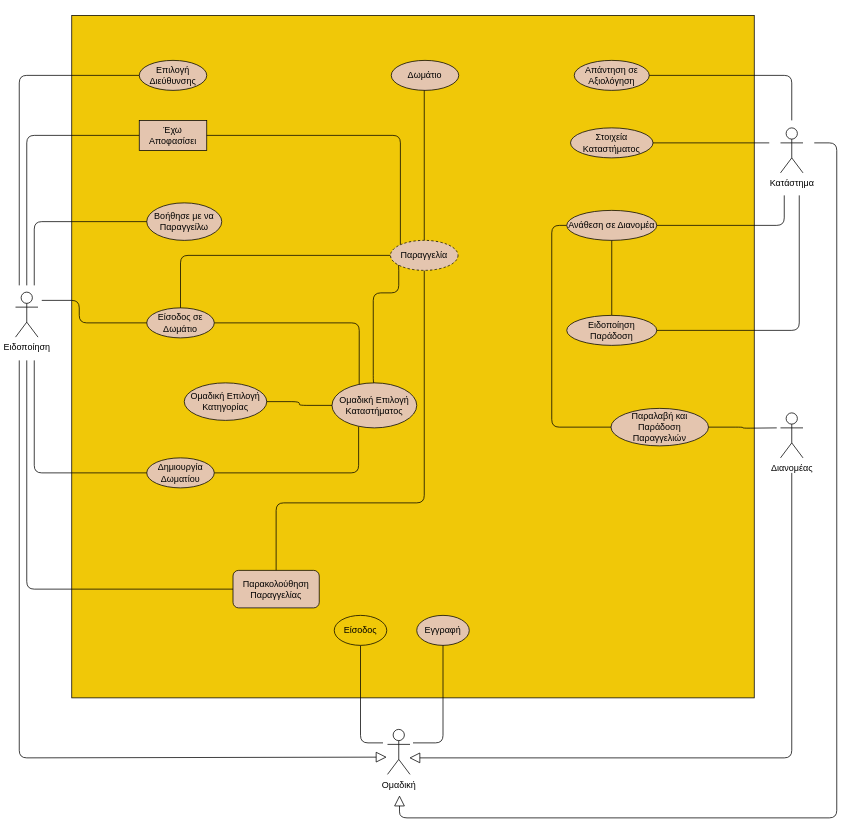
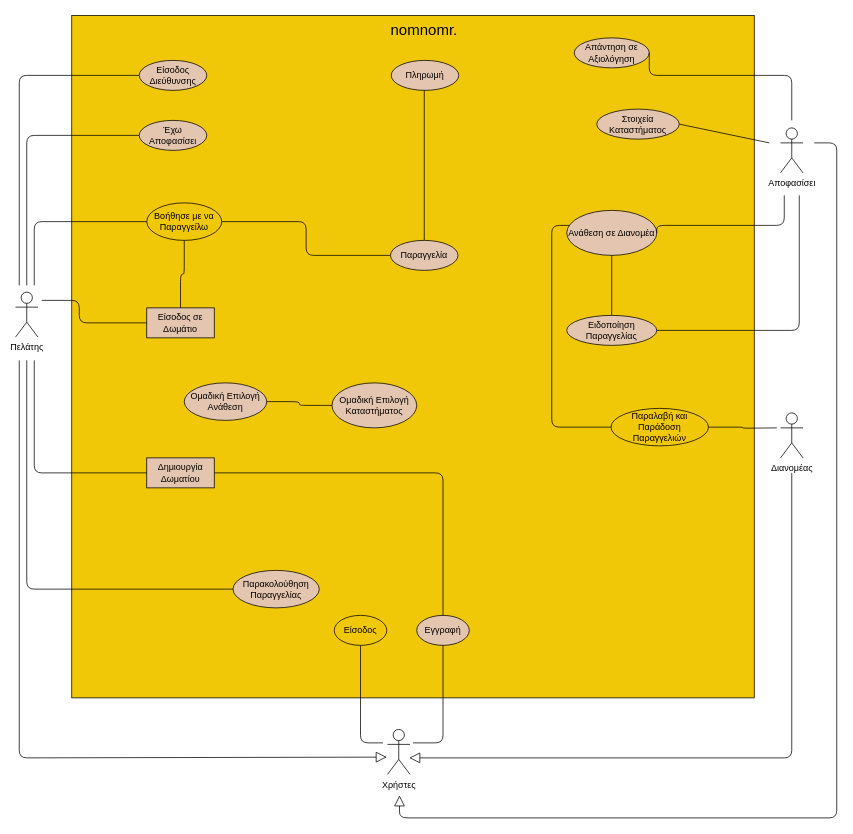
+ <mxCell id="3" value="&lt;font style=&quot;font-size: 20px;&quot;&gt;nomnomr.&lt;/font&gt;" style="text;html=1;strokeColor=none;fillColor=none;align=center;verticalAlign=middle;whiteSpace=wrap;rounded=0;fontFamily=Helvetica;fontSize=20;" parent="1" vertex="1"><mxGeometry x="525" y="24" width="80" height="30" as="geometry" /></mxCell>
- <mxCell id="4" value="Επιλογή Διεύθυνσης" style="ellipse;whiteSpace=wrap;html=1;fillColor=#E4C5AF;fontFamily=Helvetica;" parent="1" vertex="1"><mxGeometry x="185" y="80" width="90" height="40" as="geometry" /></mxCell>
+ <mxCell id="4" value="Είσοδος Διεύθυνσης" style="ellipse;whiteSpace=wrap;html=1;fillColor=#E4C5AF;fontFamily=Helvetica;" parent="1" vertex="1"><mxGeometry x="185" y="80" width="90" height="40" as="geometry" /></mxCell>
- <mxCell id="25" value="Δωμάτιο" style="ellipse;whiteSpace=wrap;html=1;fillColor=#E4C5AF;fontFamily=Helvetica;" parent="1" vertex="1"><mxGeometry x="521" y="80" width="90" height="40" as="geometry" /></mxCell>
+ <mxCell id="25" value="Πληρωμή" style="ellipse;whiteSpace=wrap;html=1;fillColor=#E4C5AF;fontFamily=Helvetica;" parent="1" vertex="1"><mxGeometry x="521" y="80" width="90" height="40" as="geometry" /></mxCell>
- <mxCell id="27" value="Απάντηση σε Αξιολόγηση" style="ellipse;whiteSpace=wrap;html=1;fillColor=#E4C5AF;fontFamily=Helvetica;" parent="1" vertex="1"><mxGeometry x="765" y="80" width="100" height="40" as="geometry" /></mxCell>
+ <mxCell id="27" value="Απάντηση σε Αξιολόγηση" style="ellipse;whiteSpace=wrap;html=1;fillColor=#E4C5AF;fontFamily=Helvetica;" parent="1" vertex="1"><mxGeometry x="765" y="50" width="100" height="40" as="geometry" /></mxCell>
- <mxCell id="7" value="Έχω Αποφασίσει" style="whiteSpace=wrap;html=1;fillColor=#E4C5AF;fontFamily=Helvetica;fontSize=12;rounded=0;" parent="1" vertex="1"><mxGeometry x="185" y="160" width="90" height="40" as="geometry" /></mxCell>
+ <mxCell id="7" value="Έχω Αποφασίσει" style="ellipse;whiteSpace=wrap;html=1;fillColor=#E4C5AF;fontFamily=Helvetica;fontSize=12;" parent="1" vertex="1"><mxGeometry x="185" y="160" width="90" height="40" as="geometry" /></mxCell>
- <mxCell id="12" value="" style="edgeStyle=orthogonalEdgeStyle;html=1;endArrow=none;verticalAlign=bottom;rounded=1;entryX=0;entryY=0;entryDx=0;entryDy=0;exitX=1;exitY=0.5;exitDx=0;exitDy=0;jumpStyle=arc;fontFamily=Helvetica;" parent="1" source="7" target="41" edge="1"><mxGeometry width="160" relative="1" as="geometry"><mxPoint x="645" y="400" as="sourcePoint" /><mxPoint x="465" y="490" as="targetPoint" /></mxGeometry></mxCell>
- <mxCell id="46" value="Στοιχεία Καταστήματος" style="ellipse;whiteSpace=wrap;html=1;fillColor=#E4C5AF;fontFamily=Helvetica;" parent="1" vertex="1"><mxGeometry x="760" y="170" width="110" height="40" as="geometry" /></mxCell>
+ <mxCell id="46" value="Στοιχεία Καταστήματος" style="ellipse;whiteSpace=wrap;html=1;fillColor=#E4C5AF;fontFamily=Helvetica;" parent="1" vertex="1"><mxGeometry x="795" y="145" width="110" height="40" as="geometry" /></mxCell>
- <mxCell id="47" value="Κατάστημα" style="shape=umlActor;verticalLabelPosition=bottom;verticalAlign=top;html=1;outlineConnect=0;" parent="1" vertex="1"><mxGeometry x="1040" y="170" width="30" height="60" as="geometry" /></mxCell>
+ <mxCell id="47" value="Αποφασίσει" style="shape=umlActor;verticalLabelPosition=bottom;verticalAlign=top;html=1;outlineConnect=0;" parent="1" vertex="1"><mxGeometry x="1040" y="170" width="30" height="60" as="geometry" /></mxCell>
- <mxCell id="8" value="Βοήθησε με να Παραγγείλω" style="ellipse;whiteSpace=wrap;html=1;fillColor=#E4C5AF;fontFamily=Helvetica;fontSize=12;" parent="1" vertex="1"><mxGeometry x="195" y="270" width="100" height="50" as="geometry" /></mxCell>
+ <mxCell id="8" value="Βοήθησε με να Παραγγείλω" style="ellipse;whiteSpace=wrap;html=1;fillColor=#f0c808;fontFamily=Helvetica;fontSize=12;" parent="1" vertex="1"><mxGeometry x="195" y="270" width="100" height="50" as="geometry" /></mxCell>
- <mxCell id="31" value="Ανάθεση σε Διανομέα" style="ellipse;whiteSpace=wrap;html=1;fillColor=#E4C5AF;fontFamily=Helvetica;" parent="1" vertex="1"><mxGeometry x="755" y="280" width="120" height="40" as="geometry" /></mxCell>
+ <mxCell id="31" value="Ανάθεση σε Διανομέα" style="ellipse;whiteSpace=wrap;html=1;fillColor=#E4C5AF;fontFamily=Helvetica;" parent="1" vertex="1"><mxGeometry x="755" y="280" width="120" height="60" as="geometry" /></mxCell>
- <mxCell id="11" value="" style="edgeStyle=orthogonalEdgeStyle;html=1;endArrow=none;verticalAlign=bottom;rounded=1;exitX=0;exitY=0.5;exitDx=0;exitDy=0;jumpStyle=arc;fontFamily=Helvetica;" parent="1" source="41" target="14" edge="1"><mxGeometry width="160" relative="1" as="geometry"><mxPoint x="635" y="400" as="sourcePoint" /><mxPoint x="375" y="490" as="targetPoint" /></mxGeometry></mxCell>
+ <mxCell id="11" value="" style="edgeStyle=orthogonalEdgeStyle;html=1;endArrow=none;verticalAlign=bottom;rounded=1;entryX=1;entryY=0.5;entryDx=0;entryDy=0;exitX=0;exitY=0.5;exitDx=0;exitDy=0;jumpStyle=arc;fontFamily=Helvetica;" parent="1" source="41" target="8" edge="1"><mxGeometry width="160" relative="1" as="geometry"><mxPoint x="635" y="400" as="sourcePoint" /><mxPoint x="375" y="490" as="targetPoint" /></mxGeometry></mxCell>
- <mxCell id="41" value="Παραγγελία" style="ellipse;whiteSpace=wrap;html=1;fillColor=#E4C5AF;fontFamily=Helvetica;dashed=1;" parent="1" vertex="1"><mxGeometry x="520" y="320" width="90" height="40" as="geometry" /></mxCell>
+ <mxCell id="41" value="Παραγγελία" style="ellipse;whiteSpace=wrap;html=1;fillColor=#E4C5AF;fontFamily=Helvetica;" parent="1" vertex="1"><mxGeometry x="520" y="320" width="90" height="40" as="geometry" /></mxCell>
- <mxCell id="20" value="" style="edgeStyle=orthogonalEdgeStyle;html=1;endArrow=none;verticalAlign=bottom;rounded=1;exitX=0.069;exitY=0.745;exitDx=0;exitDy=0;jumpStyle=arc;entryX=0.5;entryY=0;entryDx=0;entryDy=0;exitPerimeter=0;fontFamily=Helvetica;" parent="1" source="41" target="44" edge="1"><mxGeometry width="160" relative="1" as="geometry"><mxPoint x="546.04" y="449" as="sourcePoint" /><mxPoint x="461" y="590" as="targetPoint" /><Array as="points"><mxPoint x="531" y="350" /><mxPoint x="531" y="390" /><mxPoint x="497" y="390" /></Array></mxGeometry></mxCell>
- <mxCell id="14" value="Είσοδος σε Δωμάτιο" style="ellipse;whiteSpace=wrap;html=1;fillColor=#E4C5AF;fontFamily=Helvetica;" parent="1" vertex="1"><mxGeometry x="195" y="410" width="90" height="40" as="geometry" /></mxCell>
+ <mxCell id="14" value="Είσοδος σε Δωμάτιο" style="whiteSpace=wrap;html=1;fillColor=#E4C5AF;fontFamily=Helvetica;rounded=0;" parent="1" vertex="1"><mxGeometry x="195" y="410" width="90" height="40" as="geometry" /></mxCell>
- <mxCell id="13" style="edgeStyle=orthogonalEdgeStyle;rounded=1;orthogonalLoop=1;jettySize=auto;html=1;entryX=0.321;entryY=0.037;entryDx=0;entryDy=0;entryPerimeter=0;endArrow=none;endFill=0;" parent="1" source="14" target="44" edge="1"><mxGeometry relative="1" as="geometry" /></mxCell>
+ <mxCell id="13" style="edgeStyle=orthogonalEdgeStyle;rounded=1;orthogonalLoop=1;jettySize=auto;html=1;endArrow=none;endFill=0;" parent="1" source="14" target="8" edge="1"><mxGeometry relative="1" as="geometry" /></mxCell>
- <mxCell id="34" value="Ειδοποίηση Παράδοση" style="ellipse;whiteSpace=wrap;html=1;fillColor=#E4C5AF;fontFamily=Helvetica;" parent="1" vertex="1"><mxGeometry x="755" y="420" width="120" height="40" as="geometry" /></mxCell>
+ <mxCell id="34" value="Ειδοποίηση Παραγγελίας" style="ellipse;whiteSpace=wrap;html=1;fillColor=#E4C5AF;fontFamily=Helvetica;" parent="1" vertex="1"><mxGeometry x="755" y="420" width="120" height="40" as="geometry" /></mxCell>
- <mxCell id="50" value="Ειδοποίηση" style="shape=umlActor;verticalLabelPosition=bottom;verticalAlign=top;html=1;outlineConnect=0;" parent="1" vertex="1"><mxGeometry x="20" y="389" width="30" height="60" as="geometry" /></mxCell>
+ <mxCell id="50" value="Πελάτης" style="shape=umlActor;verticalLabelPosition=bottom;verticalAlign=top;html=1;outlineConnect=0;" parent="1" vertex="1"><mxGeometry x="20" y="389" width="30" height="60" as="geometry" /></mxCell>
- <mxCell id="17" value="Ομαδική Επιλογή Κατηγορίας" style="ellipse;whiteSpace=wrap;html=1;fillColor=#E4C5AF;fontFamily=Helvetica;" parent="1" vertex="1"><mxGeometry x="245" y="510" width="110" height="50" as="geometry" /></mxCell>
+ <mxCell id="17" value="Ομαδική Επιλογή Ανάθεση" style="ellipse;whiteSpace=wrap;html=1;fillColor=#E4C5AF;fontFamily=Helvetica;" parent="1" vertex="1"><mxGeometry x="245" y="510" width="110" height="50" as="geometry" /></mxCell>
- <mxCell id="36" value="Παραλαβή και Παράδοση Παραγγελιών" style="ellipse;whiteSpace=wrap;html=1;fillColor=#E4C5AF;fontFamily=Helvetica;" parent="1" vertex="1"><mxGeometry x="814" y="544" width="130" height="50" as="geometry" /></mxCell>
+ <mxCell id="36" value="Παραλαβή και Παράδοση Παραγγελιών" style="ellipse;whiteSpace=wrap;html=1;fillColor=#f0c808;fontFamily=Helvetica;" parent="1" vertex="1"><mxGeometry x="814" y="544" width="130" height="50" as="geometry" /></mxCell>
- <mxCell id="15" style="edgeStyle=orthogonalEdgeStyle;rounded=1;orthogonalLoop=1;jettySize=auto;html=1;entryX=0.314;entryY=0.97;entryDx=0;entryDy=0;entryPerimeter=0;endArrow=none;endFill=0;" parent="1" source="16" target="44" edge="1"><mxGeometry relative="1" as="geometry" /></mxCell>
+ <mxCell id="15" style="edgeStyle=orthogonalEdgeStyle;rounded=1;orthogonalLoop=1;jettySize=auto;html=1;endArrow=none;endFill=0;" parent="1" source="16" target="22" edge="1"><mxGeometry relative="1" as="geometry" /></mxCell>
- <mxCell id="16" value="Δημιουργία Δωματίου" style="ellipse;whiteSpace=wrap;html=1;fillColor=#E4C5AF;fontFamily=Helvetica;" parent="1" vertex="1"><mxGeometry x="195" y="610" width="90" height="40" as="geometry" /></mxCell>
+ <mxCell id="16" value="Δημιουργία Δωματίου" style="whiteSpace=wrap;html=1;fillColor=#E4C5AF;fontFamily=Helvetica;rounded=0;" parent="1" vertex="1"><mxGeometry x="195" y="610" width="90" height="40" as="geometry" /></mxCell>
- <mxCell id="21" value="" style="edgeStyle=orthogonalEdgeStyle;html=1;endArrow=none;verticalAlign=bottom;rounded=1;entryX=0.5;entryY=0;entryDx=0;entryDy=0;exitX=0.5;exitY=1;exitDx=0;exitDy=0;jumpStyle=arc;fontFamily=Helvetica;" parent="1" source="41" target="42" edge="1"><mxGeometry width="160" relative="1" as="geometry"><mxPoint x="555" y="450" as="sourcePoint" /><mxPoint x="435" y="670" as="targetPoint" /><Array as="points"><mxPoint x="565" y="670" /><mxPoint x="368" y="670" /></Array></mxGeometry></mxCell>
- <mxCell id="42" value="Παρακολούθηση Παραγγελίας" style="whiteSpace=wrap;html=1;fillColor=#E4C5AF;fontFamily=Helvetica;rounded=1;" parent="1" vertex="1"><mxGeometry x="310" y="760" width="115" height="50" as="geometry" /></mxCell>
+ <mxCell id="42" value="Παρακολούθηση Παραγγελίας" style="ellipse;whiteSpace=wrap;html=1;fillColor=#E4C5AF;fontFamily=Helvetica;" parent="1" vertex="1"><mxGeometry x="310" y="760" width="115" height="50" as="geometry" /></mxCell>
- <mxCell id="49" value="Ομαδική" style="shape=umlActor;verticalLabelPosition=bottom;verticalAlign=top;html=1;outlineConnect=0;" parent="1" vertex="1"><mxGeometry x="516" y="972" width="30" height="60" as="geometry" /></mxCell>
+ <mxCell id="49" value="Χρήστες" style="shape=umlActor;verticalLabelPosition=bottom;verticalAlign=top;html=1;outlineConnect=0;" parent="1" vertex="1"><mxGeometry x="516" y="972" width="30" height="60" as="geometry" /></mxCell>
